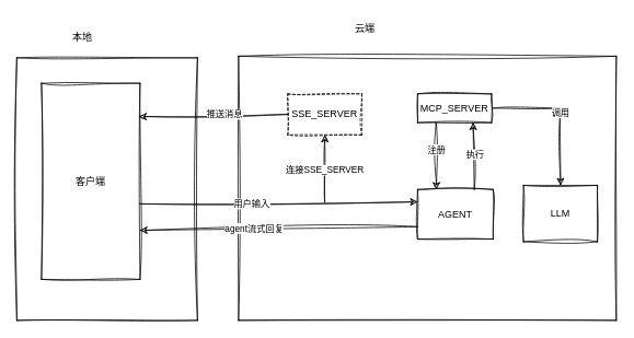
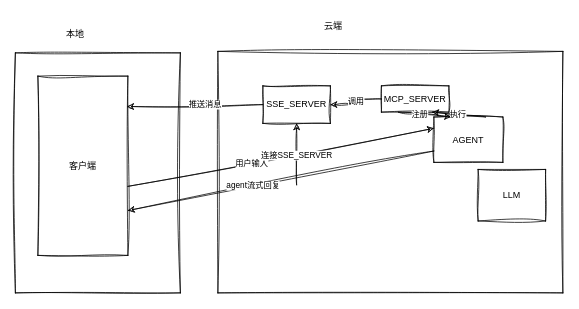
- <mxCell id="13" value="调用" style="edgeStyle=orthogonalEdgeStyle;rounded=0;orthogonalLoop=1;jettySize=auto;html=1;sketch=1;curveFitting=1;jiggle=2;" edge="1" parent="1" source="14" target="12"><mxGeometry relative="1" as="geometry" /></mxCell>
+ <mxCell id="13" value="调用" style="edgeStyle=orthogonalEdgeStyle;rounded=0;orthogonalLoop=1;jettySize=auto;html=1;sketch=1;curveFitting=1;jiggle=2;" edge="1" parent="1" source="14" target="19"><mxGeometry relative="1" as="geometry" /></mxCell>
- <mxCell id="19" value="SSE_SERVER" style="rounded=0;whiteSpace=wrap;html=1;sketch=1;curveFitting=1;jiggle=2;dashed=1;" vertex="1" parent="1"><mxGeometry x="350" y="114" width="90" height="50" as="geometry" /></mxCell>
+ <mxCell id="19" value="SSE_SERVER" style="rounded=0;whiteSpace=wrap;html=1;sketch=1;curveFitting=1;jiggle=2;" vertex="1" parent="1"><mxGeometry x="350" y="114" width="90" height="50" as="geometry" /></mxCell>
- <mxCell id="7" value="AGENT" style="rounded=0;whiteSpace=wrap;html=1;sketch=1;curveFitting=1;jiggle=2;" vertex="1" parent="1"><mxGeometry x="508.02" y="230.5" width="91.98" height="60.5" as="geometry" /></mxCell>
+ <mxCell id="7" value="AGENT" style="rounded=0;whiteSpace=wrap;html=1;sketch=1;curveFitting=1;jiggle=2;" vertex="1" parent="1"><mxGeometry x="578.02" y="155.5" width="91.98" height="60.5" as="geometry" /></mxCell>
